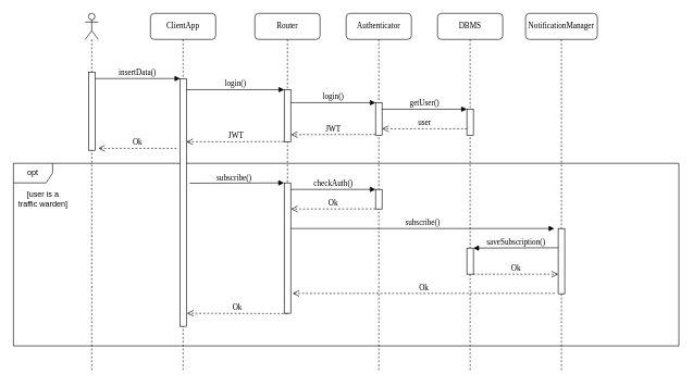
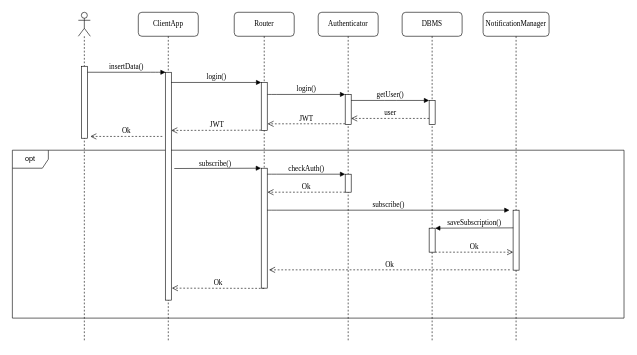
- <mxCell id="25" value="[user is a &lt;br&gt;traffic warden]" style="text;html=1;align=center;verticalAlign=middle;resizable=0;points=[];;autosize=1;" parent="1" vertex="1"><mxGeometry x="20" y="290" width="90" height="30" as="geometry" /></mxCell>
